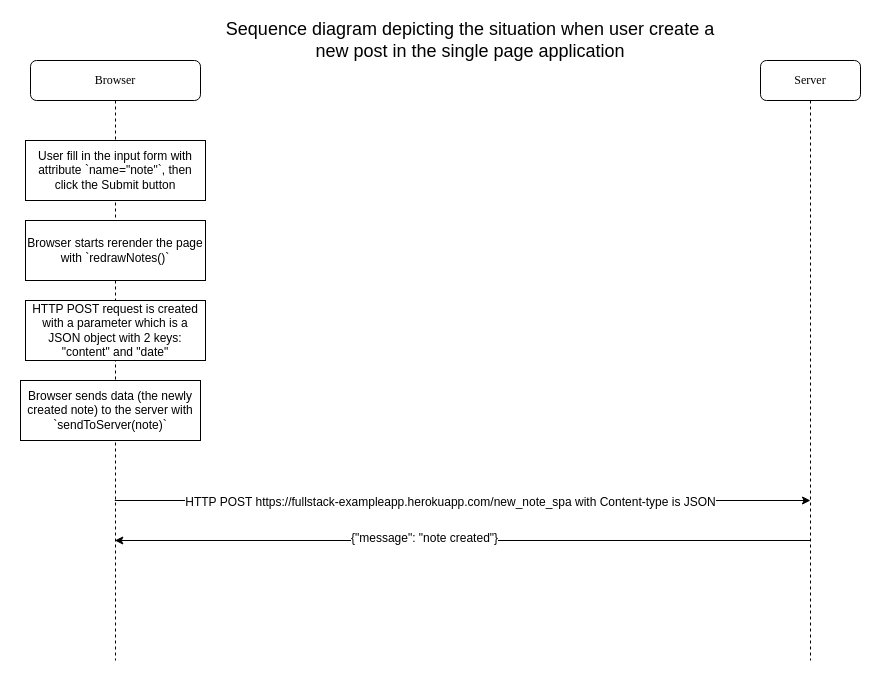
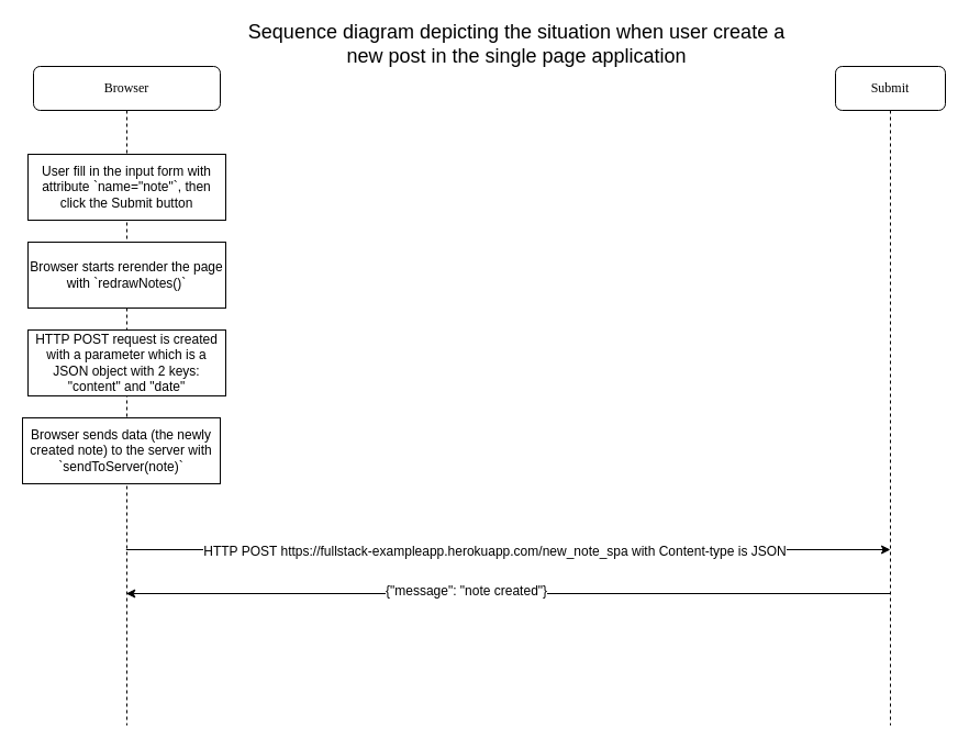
- <mxCell id="6" value="Server" style="shape=umlLifeline;perimeter=lifelinePerimeter;whiteSpace=wrap;html=1;container=1;collapsible=0;recursiveResize=0;outlineConnect=0;rounded=1;shadow=0;comic=0;labelBackgroundColor=none;strokeWidth=1;fontFamily=Verdana;fontSize=12;align=center;" vertex="1" parent="1"><mxGeometry x="760" y="60" width="100" height="600" as="geometry" /></mxCell>
+ <mxCell id="6" value="Submit" style="shape=umlLifeline;perimeter=lifelinePerimeter;whiteSpace=wrap;html=1;container=1;collapsible=0;recursiveResize=0;outlineConnect=0;rounded=1;shadow=0;comic=0;labelBackgroundColor=none;strokeWidth=1;fontFamily=Verdana;fontSize=12;align=center;" vertex="1" parent="1"><mxGeometry x="760" y="60" width="100" height="600" as="geometry" /></mxCell>
